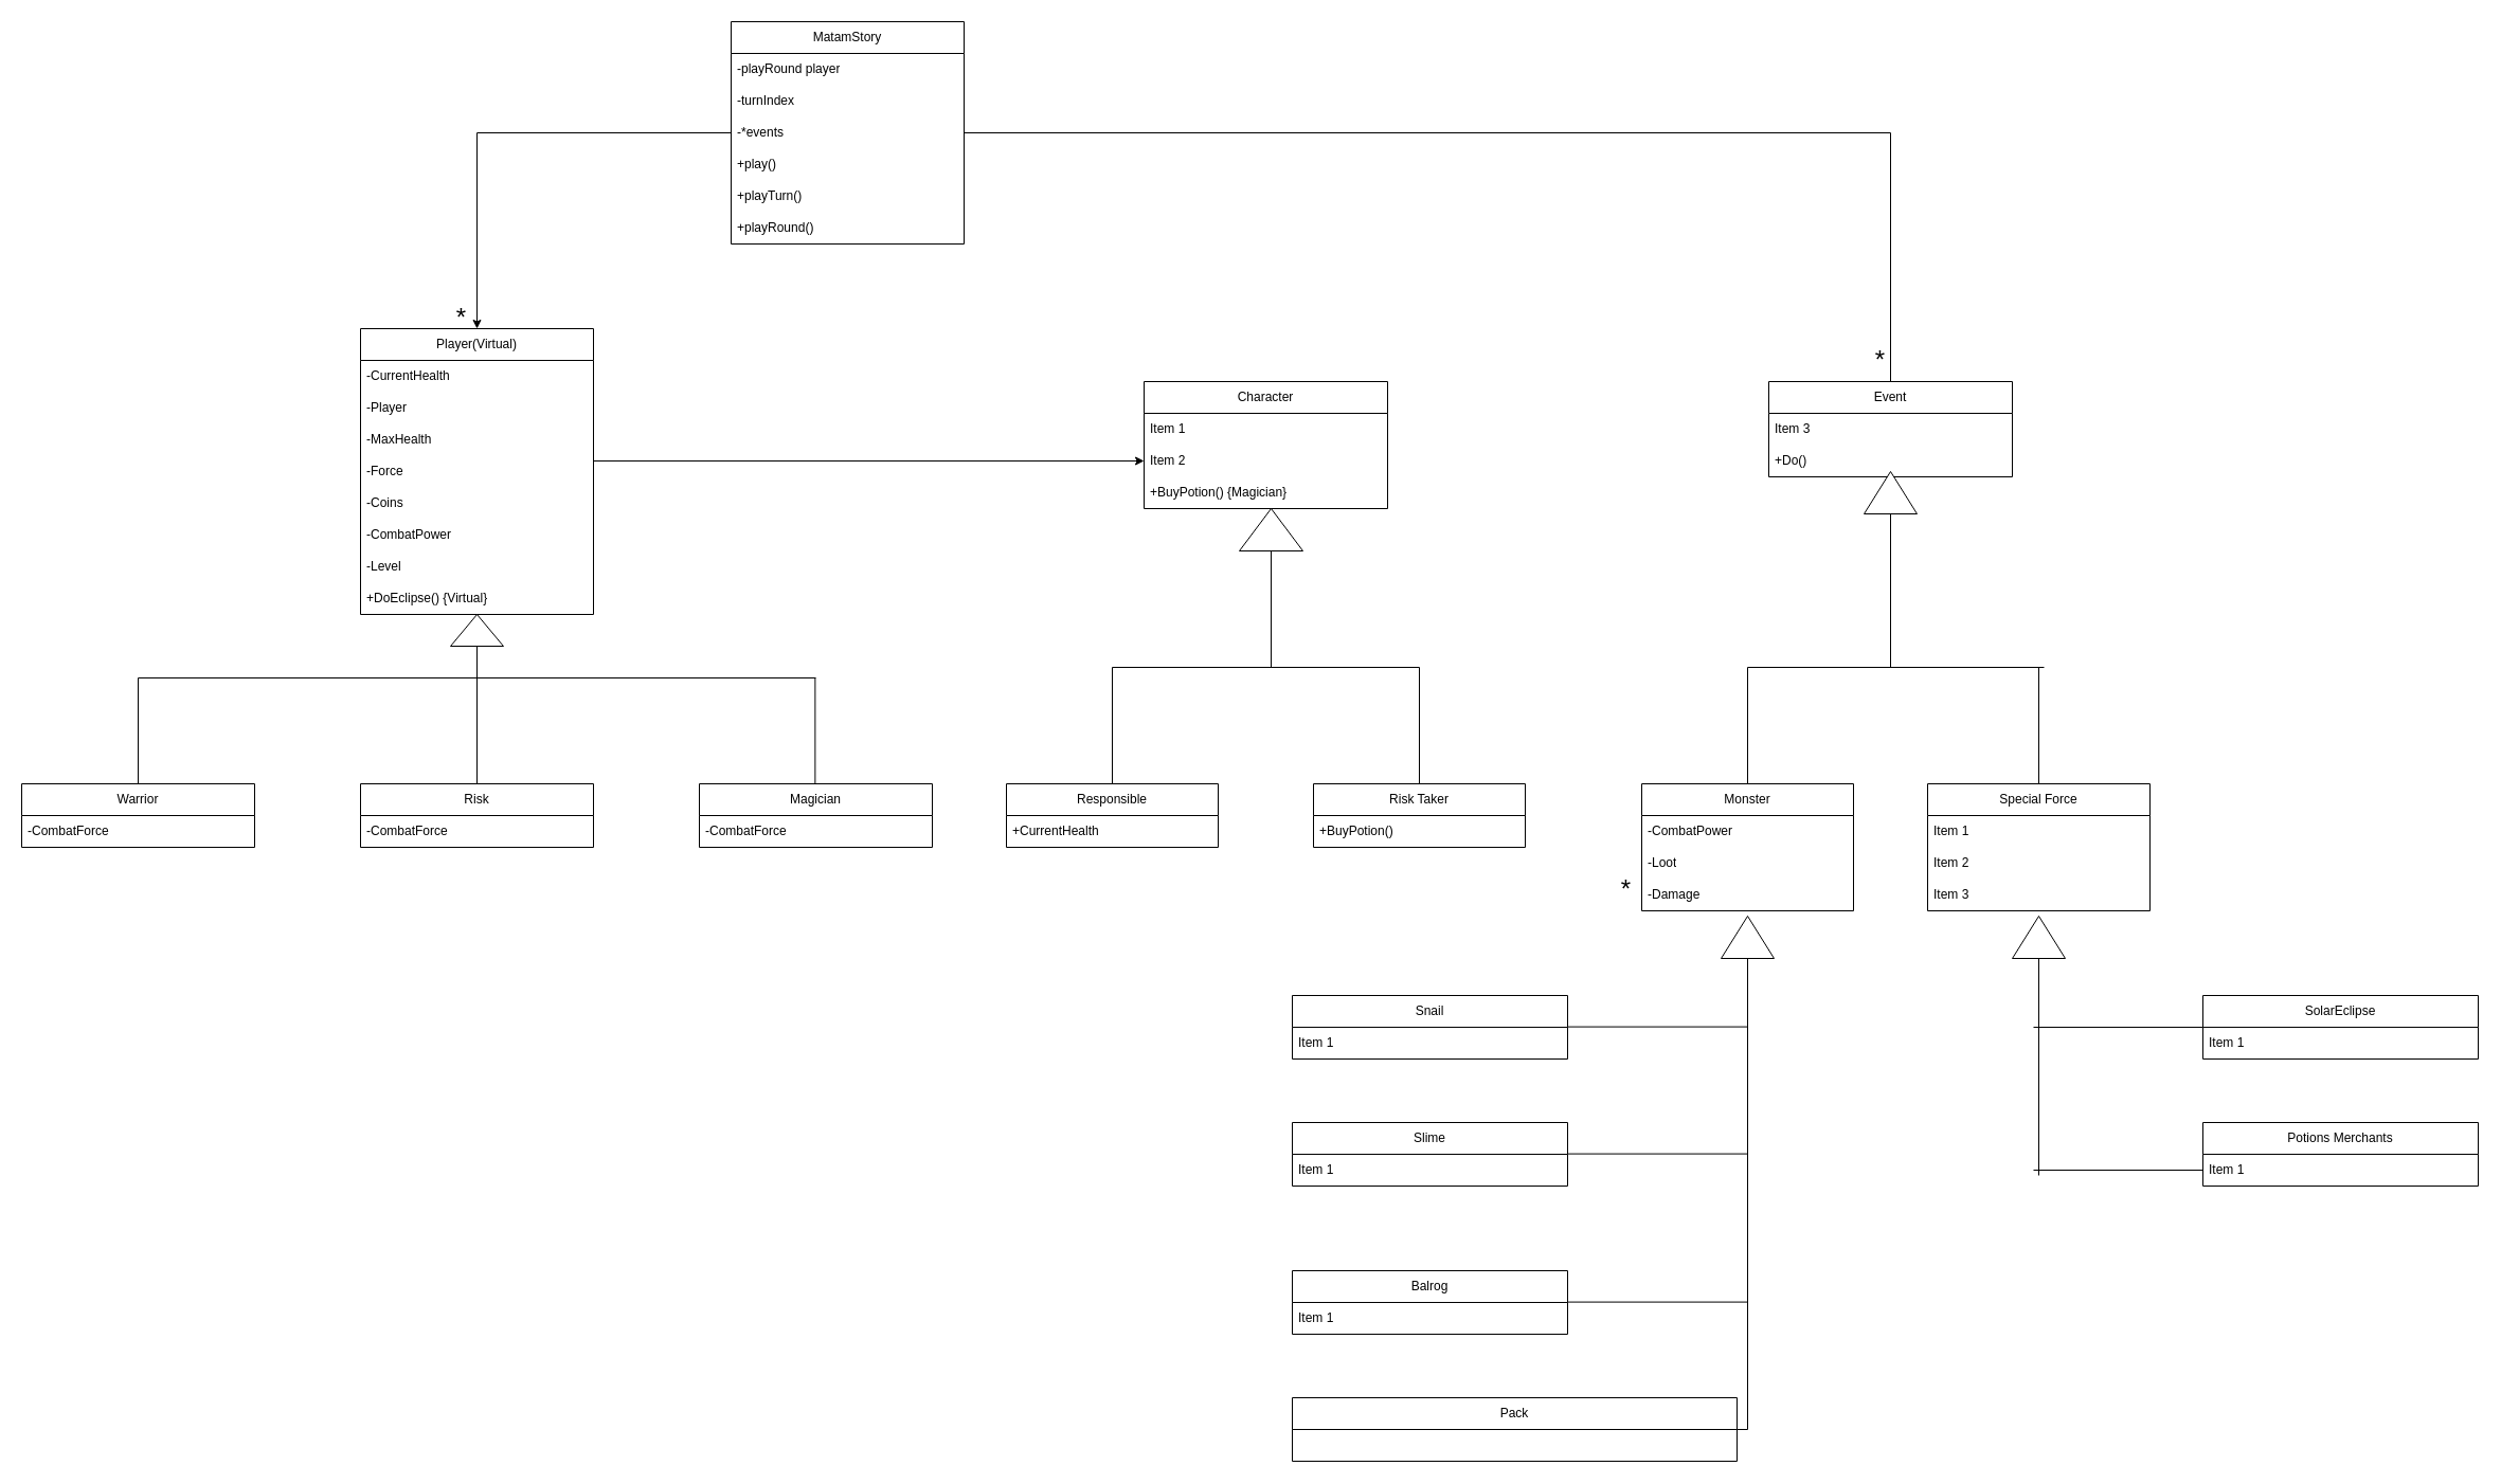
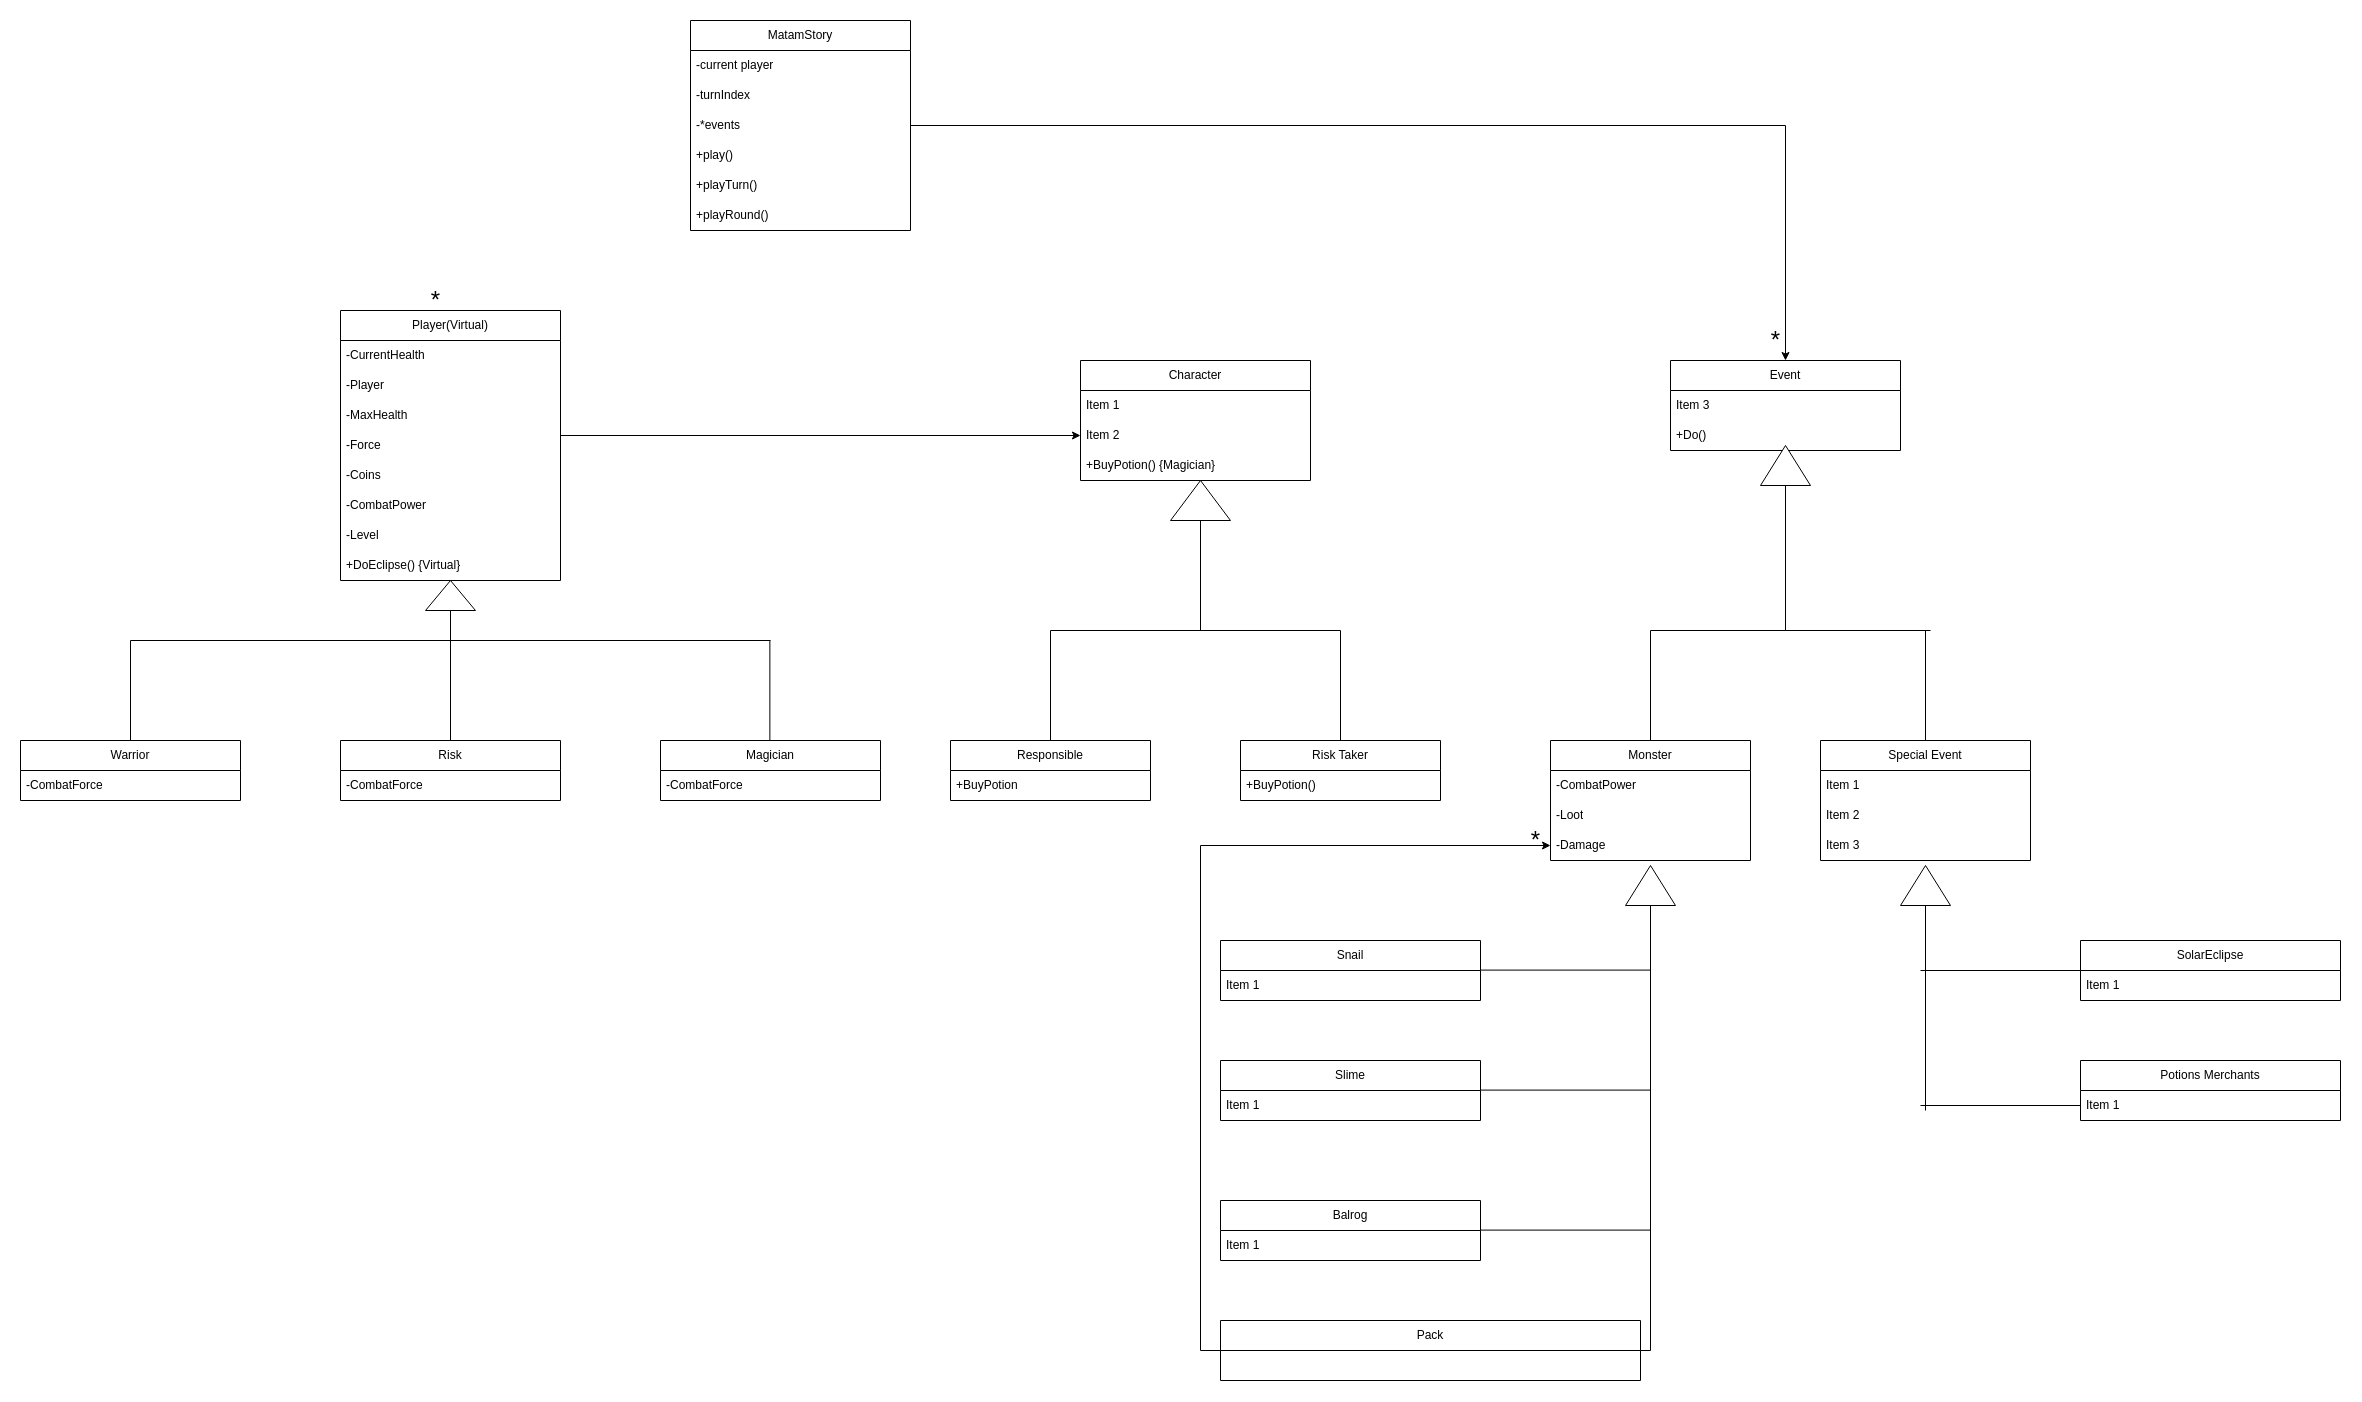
- <mxCell id="3" value="-playRound player" style="text;strokeColor=none;fillColor=none;align=left;verticalAlign=middle;spacingLeft=4;spacingRight=4;overflow=hidden;points=[[0,0.5],[1,0.5]];portConstraint=eastwest;rotatable=0;whiteSpace=wrap;html=1;" vertex="1" parent="2"><mxGeometry y="30" width="220" height="30" as="geometry" /></mxCell>
+ <mxCell id="3" value="-current player" style="text;strokeColor=none;fillColor=none;align=left;verticalAlign=middle;spacingLeft=4;spacingRight=4;overflow=hidden;points=[[0,0.5],[1,0.5]];portConstraint=eastwest;rotatable=0;whiteSpace=wrap;html=1;" vertex="1" parent="2"><mxGeometry y="30" width="220" height="30" as="geometry" /></mxCell>
- <mxCell id="18" style="edgeStyle=orthogonalEdgeStyle;rounded=0;orthogonalLoop=1;jettySize=auto;html=1;" edge="1" parent="1" source="5" target="9"><mxGeometry relative="1" as="geometry" /></mxCell>
- <mxCell id="79" style="edgeStyle=orthogonalEdgeStyle;rounded=0;orthogonalLoop=1;jettySize=auto;html=1;exitX=1;exitY=0.5;exitDx=0;exitDy=0;endArrow=none;" edge="1" parent="1" source="5" target="44"><mxGeometry relative="1" as="geometry" /></mxCell>
+ <mxCell id="79" style="edgeStyle=orthogonalEdgeStyle;rounded=0;orthogonalLoop=1;jettySize=auto;html=1;exitX=1;exitY=0.5;exitDx=0;exitDy=0;" edge="1" parent="1" source="5" target="44"><mxGeometry relative="1" as="geometry" /></mxCell>
- <mxCell id="51" value="Special Force" style="swimlane;fontStyle=0;childLayout=stackLayout;horizontal=1;startSize=30;horizontalStack=0;resizeParent=1;resizeParentMax=0;resizeLast=0;collapsible=1;marginBottom=0;whiteSpace=wrap;html=1;" vertex="1" parent="1"><mxGeometry x="1820" y="740" width="210" height="120" as="geometry" /></mxCell>
+ <mxCell id="51" value="Special Event" style="swimlane;fontStyle=0;childLayout=stackLayout;horizontal=1;startSize=30;horizontalStack=0;resizeParent=1;resizeParentMax=0;resizeLast=0;collapsible=1;marginBottom=0;whiteSpace=wrap;html=1;" vertex="1" parent="1"><mxGeometry x="1820" y="740" width="210" height="120" as="geometry" /></mxCell>
- <mxCell id="36" value="+CurrentHealth" style="text;strokeColor=none;fillColor=none;align=left;verticalAlign=middle;spacingLeft=4;spacingRight=4;overflow=hidden;points=[[0,0.5],[1,0.5]];portConstraint=eastwest;rotatable=0;whiteSpace=wrap;html=1;" vertex="1" parent="35"><mxGeometry y="30" width="200" height="30" as="geometry" /></mxCell>
+ <mxCell id="36" value="+BuyPotion" style="text;strokeColor=none;fillColor=none;align=left;verticalAlign=middle;spacingLeft=4;spacingRight=4;overflow=hidden;points=[[0,0.5],[1,0.5]];portConstraint=eastwest;rotatable=0;whiteSpace=wrap;html=1;" vertex="1" parent="35"><mxGeometry y="30" width="200" height="30" as="geometry" /></mxCell>
+ <mxCell id="65" style="edgeStyle=orthogonalEdgeStyle;rounded=0;orthogonalLoop=1;jettySize=auto;html=1;exitX=0;exitY=0.5;exitDx=0;exitDy=0;entryX=0;entryY=0.5;entryDx=0;entryDy=0;" edge="1" parent="1" source="66" target="50"><mxGeometry relative="1" as="geometry"><mxPoint x="1080" y="860" as="targetPoint" /></mxGeometry></mxCell>
